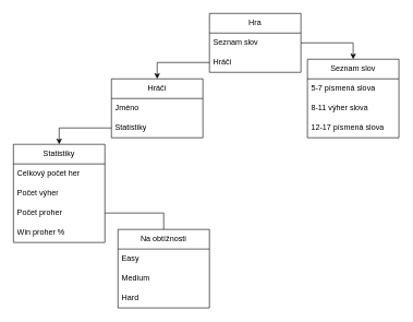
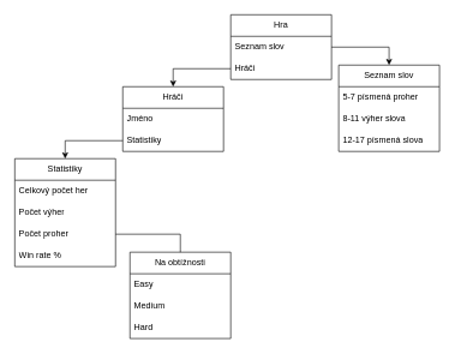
- <mxCell id="6" value="5-7 písmená slova" style="text;strokeColor=none;fillColor=none;align=left;verticalAlign=middle;spacingLeft=4;spacingRight=4;overflow=hidden;points=[[0,0.5],[1,0.5]];portConstraint=eastwest;rotatable=0;whiteSpace=wrap;html=1;" vertex="1" parent="5"><mxGeometry y="30" width="140" height="30" as="geometry" /></mxCell>
+ <mxCell id="6" value="5-7 písmená proher" style="text;strokeColor=none;fillColor=none;align=left;verticalAlign=middle;spacingLeft=4;spacingRight=4;overflow=hidden;points=[[0,0.5],[1,0.5]];portConstraint=eastwest;rotatable=0;whiteSpace=wrap;html=1;" vertex="1" parent="5"><mxGeometry y="30" width="140" height="30" as="geometry" /></mxCell>
- <mxCell id="18" value="Win proher %" style="text;strokeColor=none;fillColor=none;align=left;verticalAlign=middle;spacingLeft=4;spacingRight=4;overflow=hidden;points=[[0,0.5],[1,0.5]];portConstraint=eastwest;rotatable=0;whiteSpace=wrap;html=1;" vertex="1" parent="14"><mxGeometry y="120" width="140" height="30" as="geometry" /></mxCell>
+ <mxCell id="18" value="Win rate %" style="text;strokeColor=none;fillColor=none;align=left;verticalAlign=middle;spacingLeft=4;spacingRight=4;overflow=hidden;points=[[0,0.5],[1,0.5]];portConstraint=eastwest;rotatable=0;whiteSpace=wrap;html=1;" vertex="1" parent="14"><mxGeometry y="120" width="140" height="30" as="geometry" /></mxCell>
